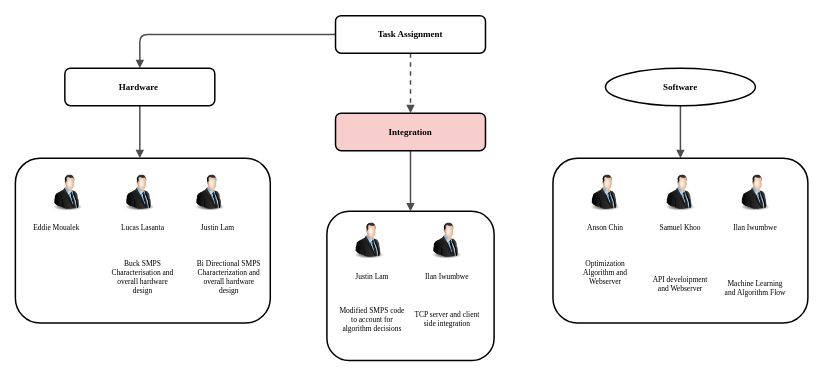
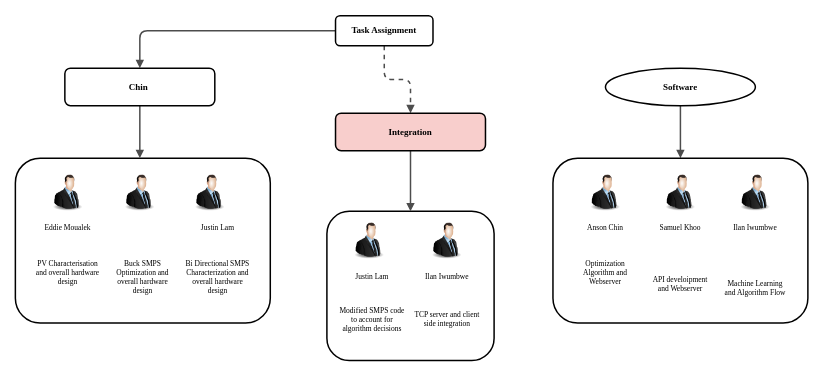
- <mxCell id="21" value="Task Assignment" style="whiteSpace=wrap;html=1;rounded=1;shadow=0;comic=0;strokeWidth=2;fontFamily=Verdana;align=center;fontSize=12;fontStyle=1" parent="1" vertex="1"><mxGeometry x="447" y="20" width="200" height="50" as="geometry" /></mxCell>
+ <mxCell id="21" value="Task Assignment" style="whiteSpace=wrap;html=1;rounded=1;shadow=0;comic=0;strokeWidth=2;fontFamily=Verdana;align=center;fontSize=12;fontStyle=1" parent="1" vertex="1"><mxGeometry x="447" y="20" width="130" height="40" as="geometry" /></mxCell>
- <mxCell id="19" value="Hardware&amp;nbsp;" style="whiteSpace=wrap;html=1;rounded=1;shadow=0;comic=0;strokeWidth=2;fontFamily=Verdana;align=center;fontSize=12;fontStyle=1" parent="1" vertex="1"><mxGeometry x="86" y="90" width="200" height="50" as="geometry" /></mxCell>
+ <mxCell id="19" value="Chin&amp;nbsp;" style="whiteSpace=wrap;html=1;rounded=1;shadow=0;comic=0;strokeWidth=2;fontFamily=Verdana;align=center;fontSize=12;fontStyle=1" parent="1" vertex="1"><mxGeometry x="86" y="90" width="200" height="50" as="geometry" /></mxCell>
- <mxCell id="9" value="Eddie Moualek" style="text;html=1;strokeColor=none;fillColor=none;align=center;verticalAlign=middle;whiteSpace=wrap;rounded=1;shadow=0;comic=0;fontFamily=Verdana;fontSize=10;" parent="1" vertex="1"><mxGeometry x="30" y="290" width="90" height="25" as="geometry" /></mxCell>
+ <mxCell id="9" value="Eddie Moualek" style="text;html=1;strokeColor=none;fillColor=none;align=center;verticalAlign=middle;whiteSpace=wrap;rounded=1;shadow=0;comic=0;fontFamily=Verdana;fontSize=10;" parent="1" vertex="1"><mxGeometry x="45" y="290" width="90" height="25" as="geometry" /></mxCell>
- <mxCell id="10" value="Lucas Lasanta" style="text;html=1;strokeColor=none;fillColor=none;align=center;verticalAlign=middle;whiteSpace=wrap;rounded=1;shadow=0;comic=0;fontFamily=Verdana;fontSize=10;" parent="1" vertex="1"><mxGeometry x="145" y="290" width="90" height="25" as="geometry" /></mxCell>
+ <mxCell id="12" value="PV Characterisation and overall hardware design" style="text;html=1;strokeColor=none;fillColor=none;align=center;verticalAlign=middle;whiteSpace=wrap;rounded=1;shadow=0;comic=0;fontFamily=Verdana;fontSize=10;" parent="1" vertex="1"><mxGeometry x="45" y="325" width="90" height="75" as="geometry" /></mxCell>
- <mxCell id="13" value="Buck SMPS Characterisation and overall hardware design" style="text;html=1;strokeColor=none;fillColor=none;align=center;verticalAlign=middle;whiteSpace=wrap;rounded=1;shadow=0;comic=0;fontFamily=Verdana;fontSize=10;" parent="1" vertex="1"><mxGeometry x="145" y="325" width="90" height="85" as="geometry" /></mxCell>
+ <mxCell id="13" value="Buck SMPS Optimization and overall hardware design" style="text;html=1;strokeColor=none;fillColor=none;align=center;verticalAlign=middle;whiteSpace=wrap;rounded=1;shadow=0;comic=0;fontFamily=Verdana;fontSize=10;" parent="1" vertex="1"><mxGeometry x="145" y="325" width="90" height="85" as="geometry" /></mxCell>
- <mxCell id="14" value="Bi Directional SMPS Characterization and overall hardware design" style="text;html=1;strokeColor=none;fillColor=none;align=center;verticalAlign=middle;whiteSpace=wrap;rounded=1;shadow=0;comic=0;fontFamily=Verdana;fontSize=10;" parent="1" vertex="1"><mxGeometry x="260" y="325" width="90" height="85" as="geometry" /></mxCell>
+ <mxCell id="14" value="Bi Directional SMPS Characterization and overall hardware design" style="text;html=1;strokeColor=none;fillColor=none;align=center;verticalAlign=middle;whiteSpace=wrap;rounded=1;shadow=0;comic=0;fontFamily=Verdana;fontSize=10;" parent="1" vertex="1"><mxGeometry x="245" y="325" width="90" height="85" as="geometry" /></mxCell>
